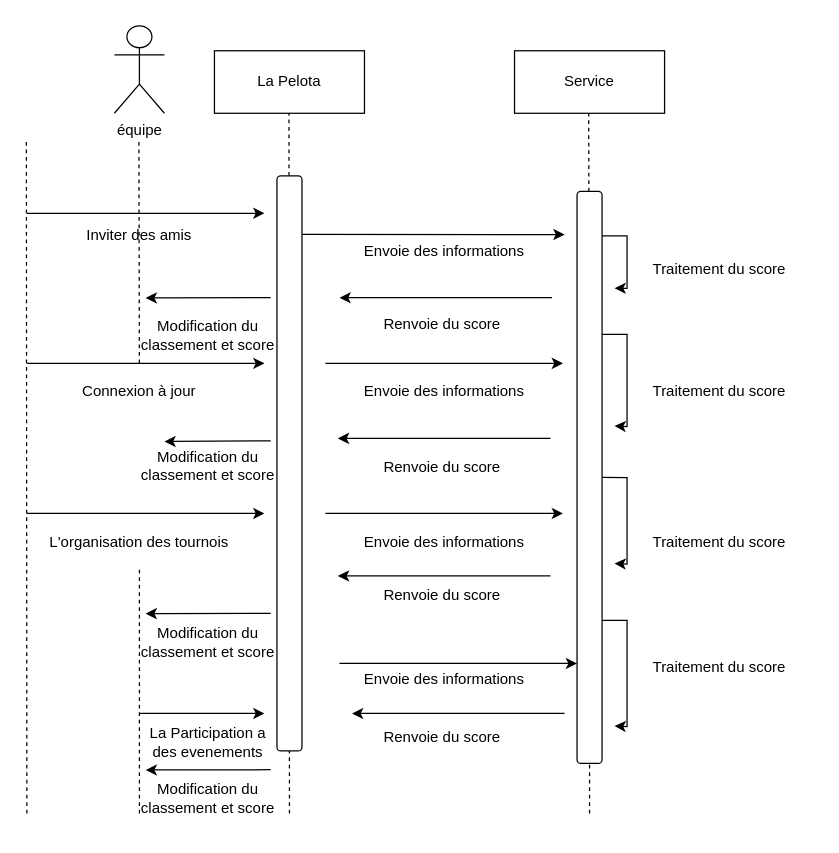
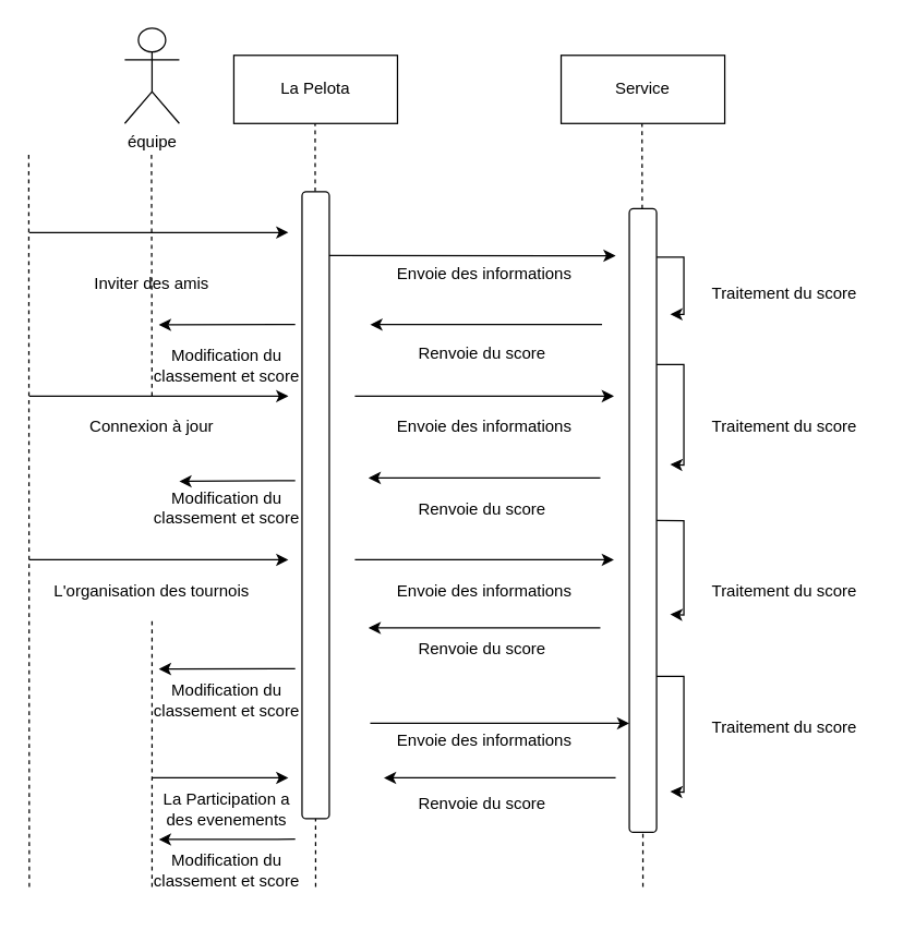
- <mxCell id="9" value="Inviter des amis" style="text;html=1;align=center;verticalAlign=middle;whiteSpace=wrap;rounded=0;" vertex="1" parent="1"><mxGeometry x="37.25" y="165" width="147.5" height="45" as="geometry" /></mxCell>
+ <mxCell id="9" value="Inviter des amis" style="text;html=1;align=center;verticalAlign=middle;whiteSpace=wrap;rounded=0;" vertex="1" parent="1"><mxGeometry x="37.25" y="185" width="147.5" height="45" as="geometry" /></mxCell>
